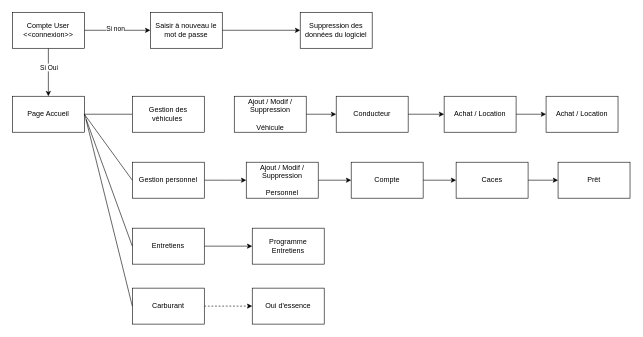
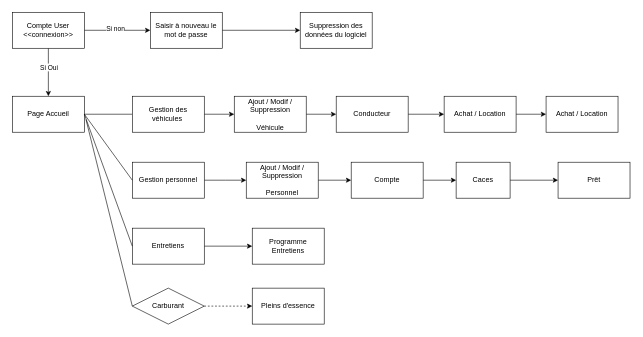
+ <mxCell id="12" value="" style="edgeStyle=orthogonalEdgeStyle;rounded=0;orthogonalLoop=1;jettySize=auto;html=1;" edge="1" parent="1" source="13" target="15"><mxGeometry relative="1" as="geometry" /></mxCell>
- <mxCell id="34" value="Caces" style="rounded=0;whiteSpace=wrap;html=1;" vertex="1" parent="1"><mxGeometry x="760" y="270" width="120" height="60" as="geometry" /></mxCell>
+ <mxCell id="34" value="Caces" style="rounded=0;whiteSpace=wrap;html=1;" vertex="1" parent="1"><mxGeometry x="760" y="270" width="90" height="60" as="geometry" /></mxCell>
- <mxCell id="29" value="Carburant" style="rounded=0;whiteSpace=wrap;html=1;" vertex="1" parent="1"><mxGeometry x="220" y="480" width="120" height="60" as="geometry" /></mxCell>
+ <mxCell id="29" value="Carburant" style="rhombus;whiteSpace=wrap;html=1;" vertex="1" parent="1"><mxGeometry x="220" y="480" width="120" height="60" as="geometry" /></mxCell>
- <mxCell id="30" value="Oui d'essence" style="rounded=0;whiteSpace=wrap;html=1;" vertex="1" parent="1"><mxGeometry x="420" y="480" width="120" height="60" as="geometry" /></mxCell>
+ <mxCell id="30" value="Pleins d'essence" style="rounded=0;whiteSpace=wrap;html=1;" vertex="1" parent="1"><mxGeometry x="420" y="480" width="120" height="60" as="geometry" /></mxCell>
